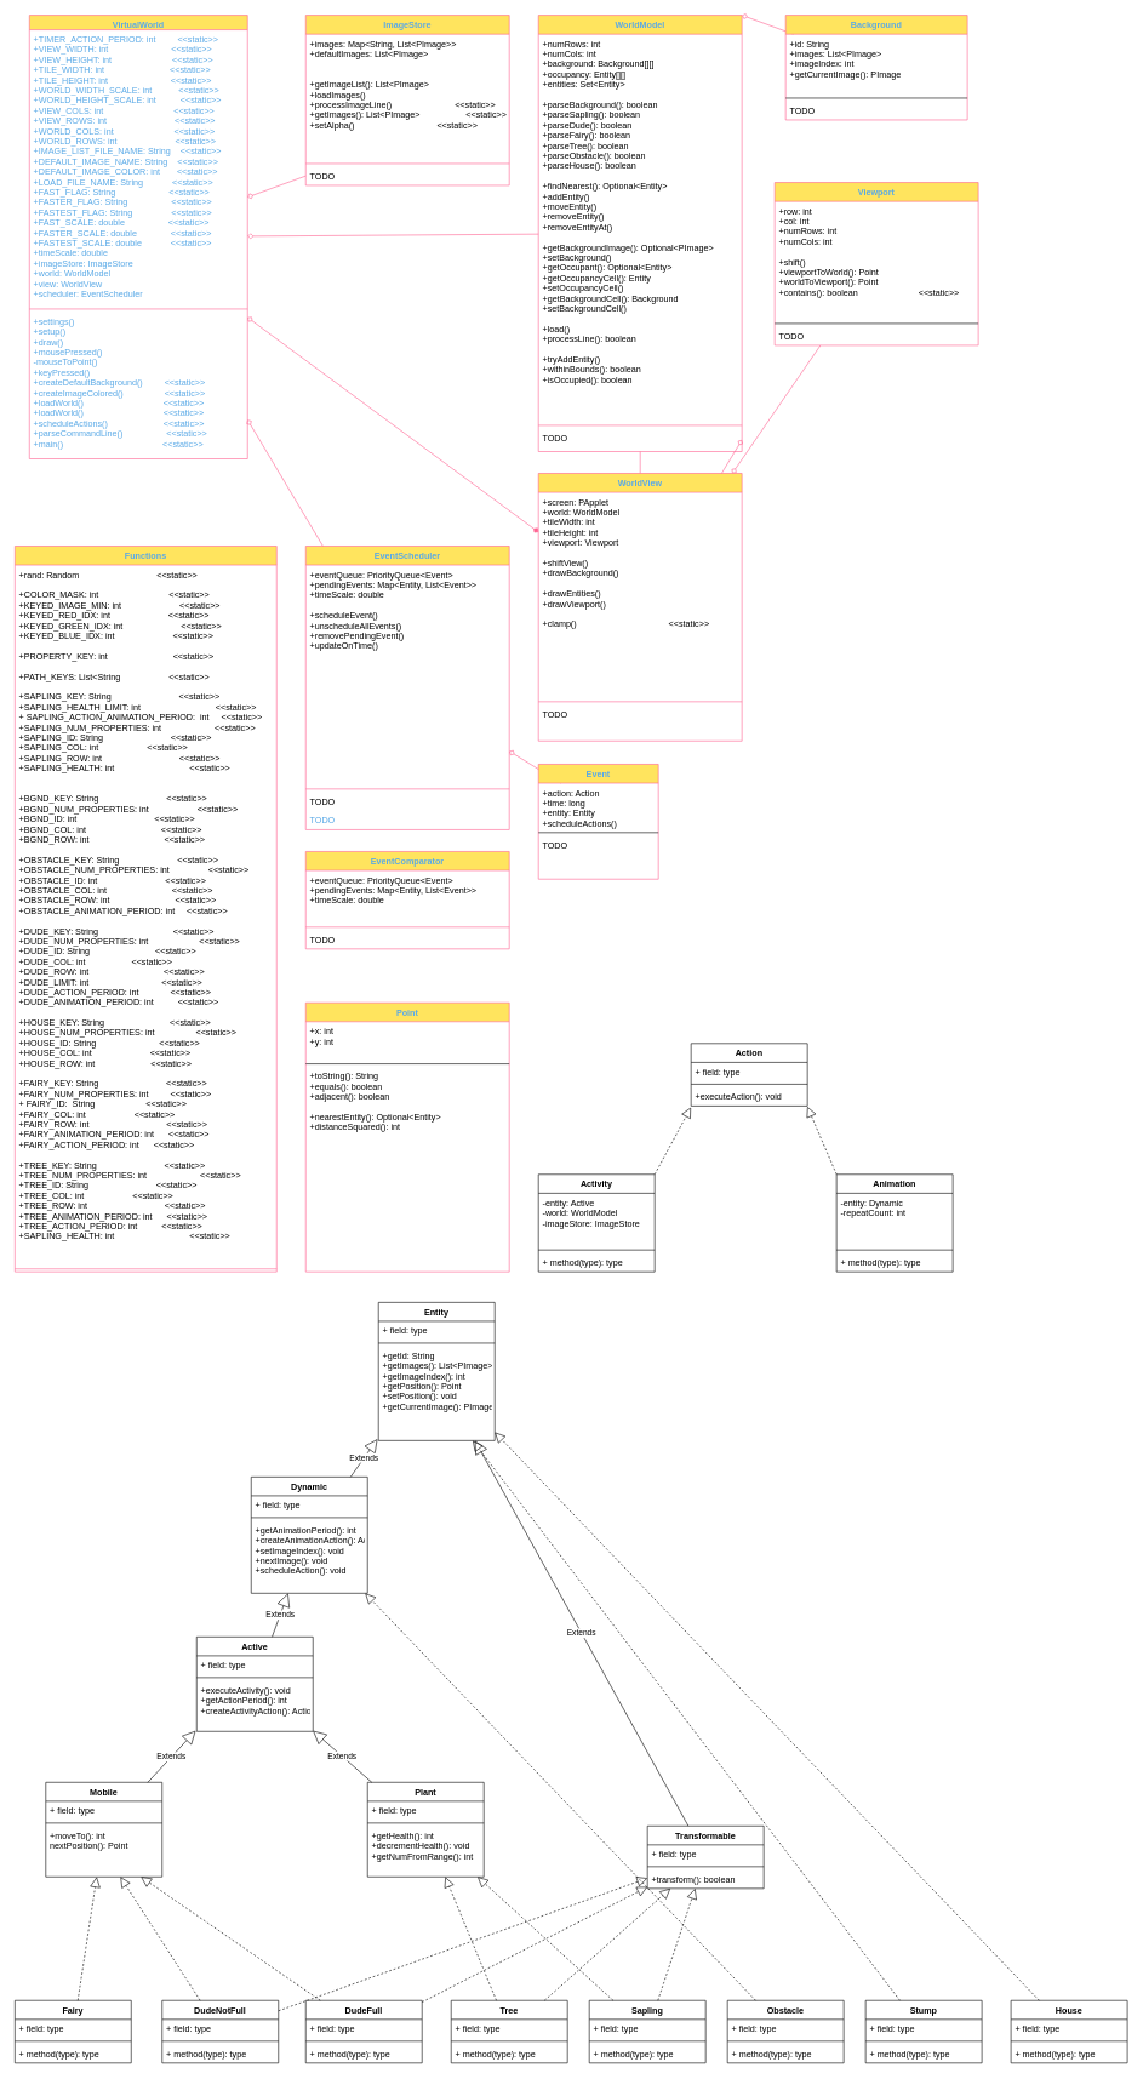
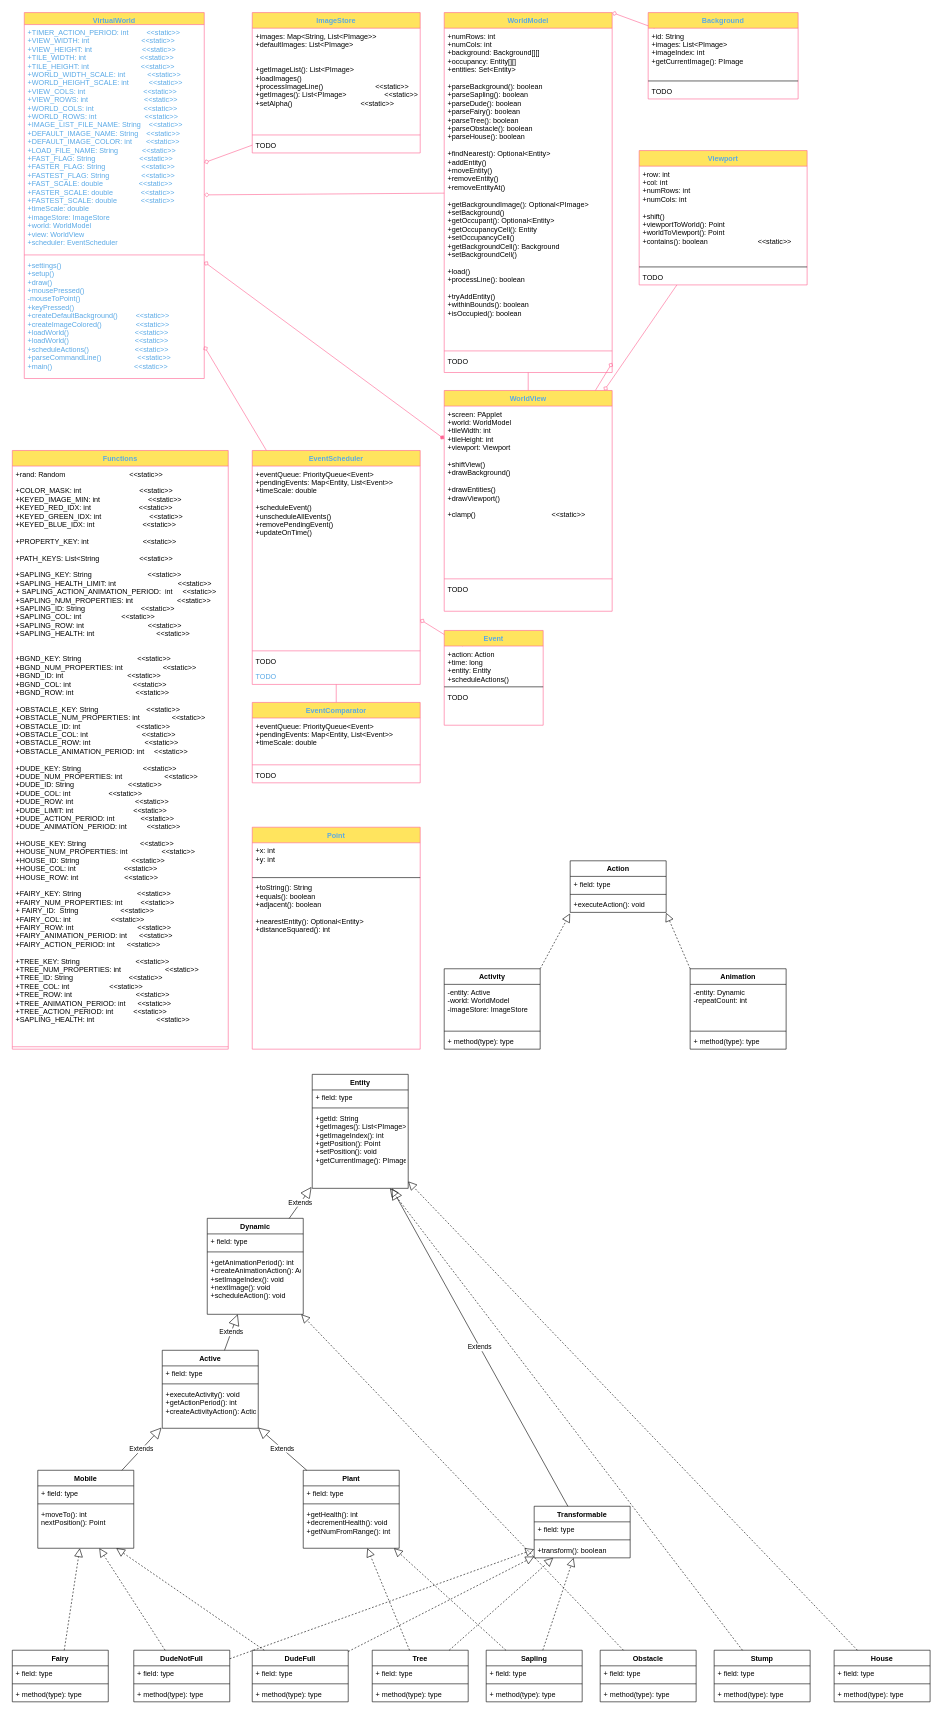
+ <mxCell id="9" value="" style="graphMlID=e7;endArrow=none;strokeColor=#FF6392;strokeWidth=1.0;startArrow=none;startFill=1;endFill=1;fontColor=#5AA9E6;" parent="1" source="19" target="28" edge="1"><mxGeometry relative="1" as="geometry" /></mxCell>
